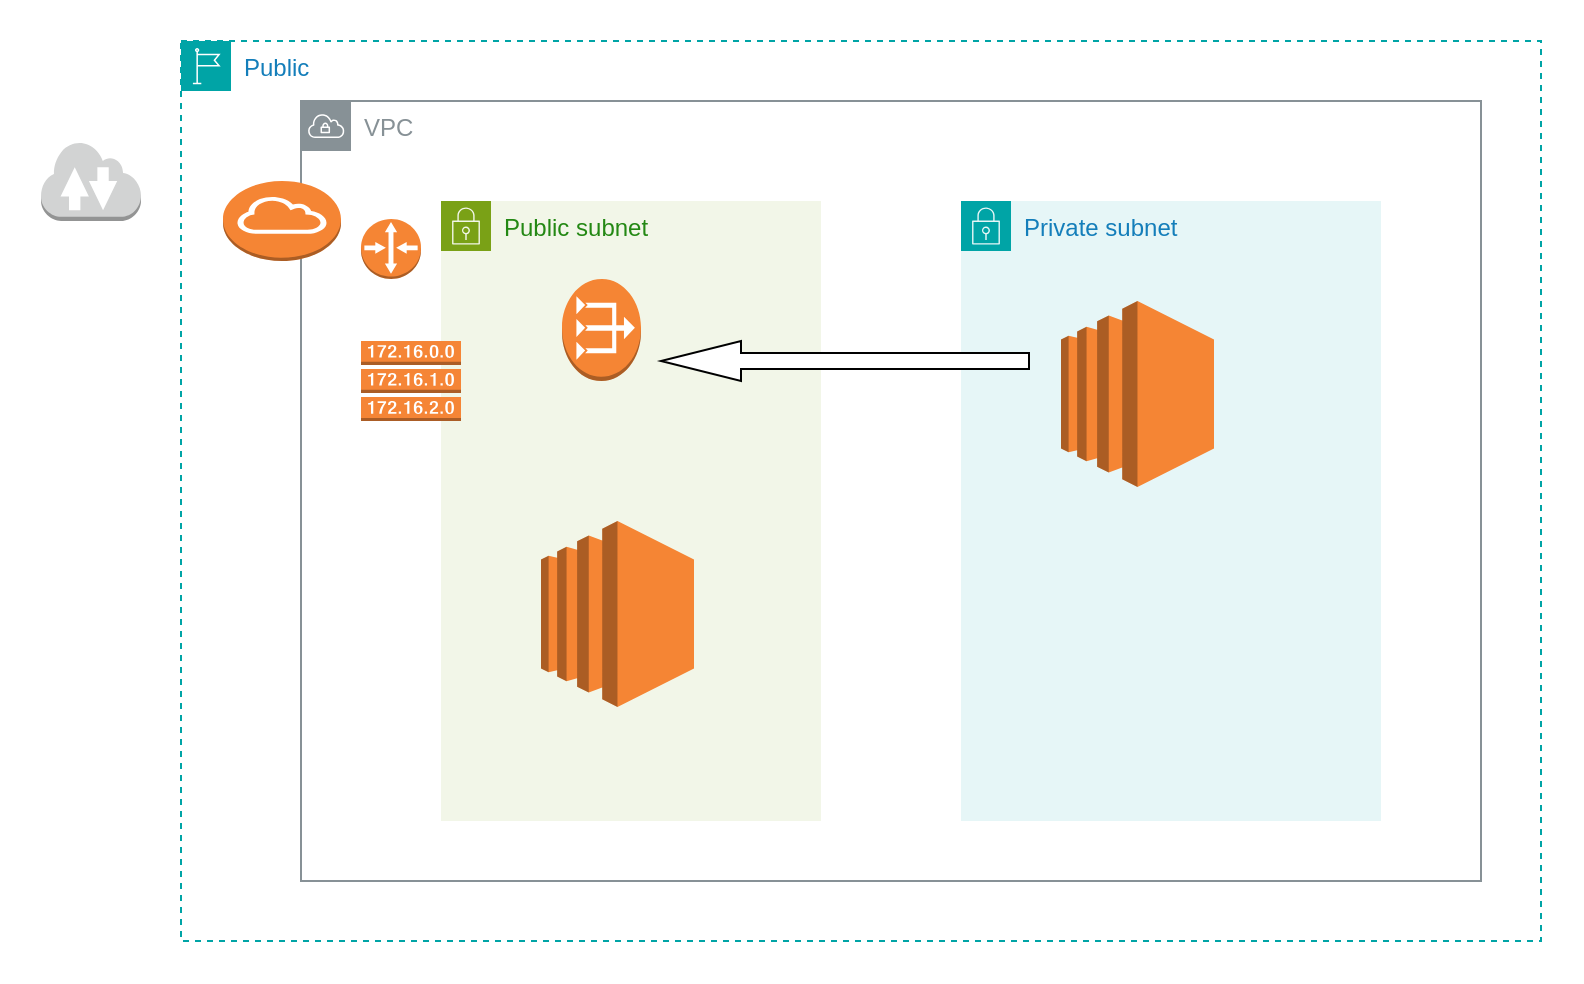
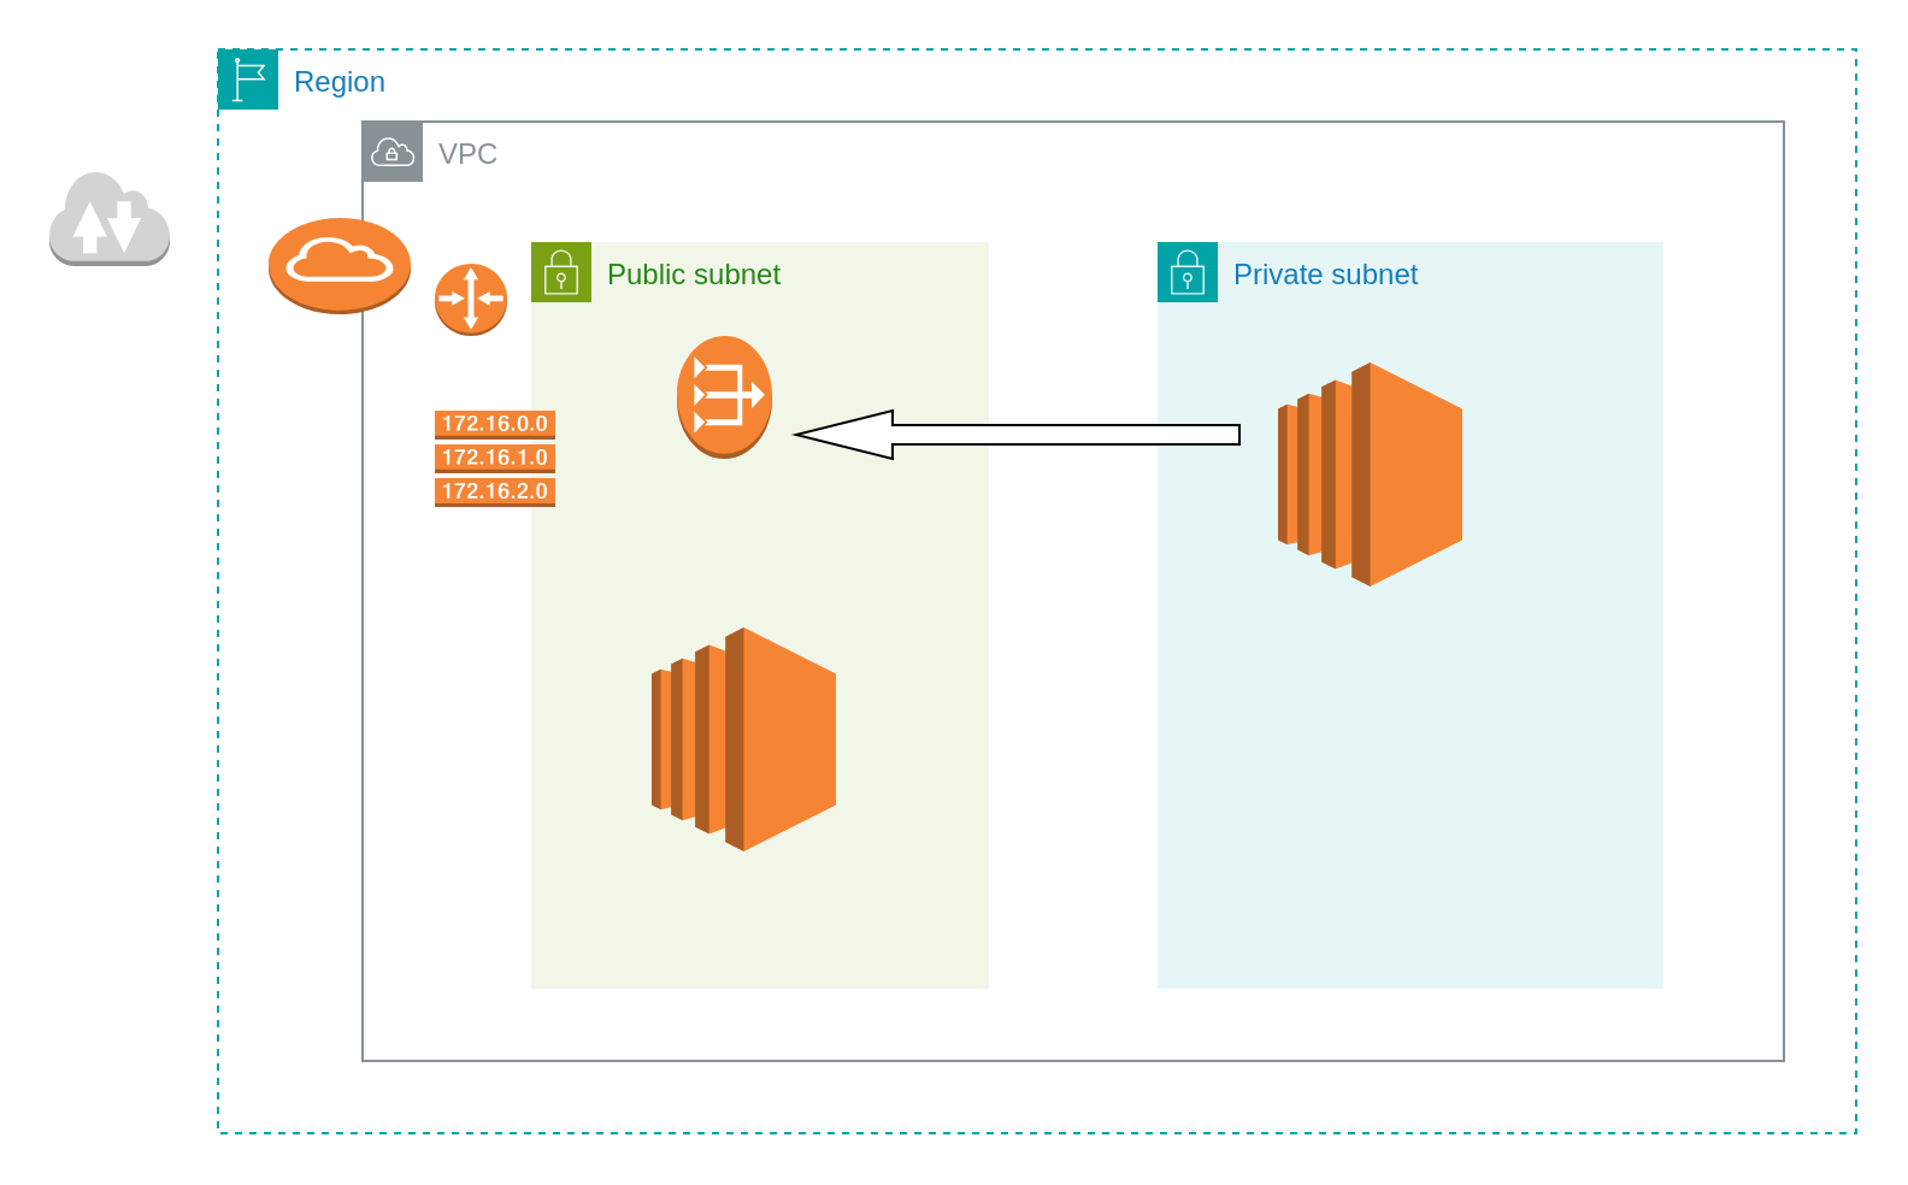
- <mxCell id="10" value="Public" style="points=[[0,0],[0.25,0],[0.5,0],[0.75,0],[1,0],[1,0.25],[1,0.5],[1,0.75],[1,1],[0.75,1],[0.5,1],[0.25,1],[0,1],[0,0.75],[0,0.5],[0,0.25]];outlineConnect=0;gradientColor=none;html=1;whiteSpace=wrap;fontSize=12;fontStyle=0;container=1;pointerEvents=0;collapsible=0;recursiveResize=0;shape=mxgraph.aws4.group;grIcon=mxgraph.aws4.group_region;strokeColor=#00A4A6;fillColor=none;verticalAlign=top;align=left;spacingLeft=30;fontColor=#147EBA;dashed=1;" vertex="1" parent="1"><mxGeometry x="90" y="20" width="680" height="450" as="geometry" /></mxCell>
+ <mxCell id="10" value="Region" style="points=[[0,0],[0.25,0],[0.5,0],[0.75,0],[1,0],[1,0.25],[1,0.5],[1,0.75],[1,1],[0.75,1],[0.5,1],[0.25,1],[0,1],[0,0.75],[0,0.5],[0,0.25]];outlineConnect=0;gradientColor=none;html=1;whiteSpace=wrap;fontSize=12;fontStyle=0;container=1;pointerEvents=0;collapsible=0;recursiveResize=0;shape=mxgraph.aws4.group;grIcon=mxgraph.aws4.group_region;strokeColor=#00A4A6;fillColor=none;verticalAlign=top;align=left;spacingLeft=30;fontColor=#147EBA;dashed=1;" vertex="1" parent="1"><mxGeometry x="90" y="20" width="680" height="450" as="geometry" /></mxCell>
